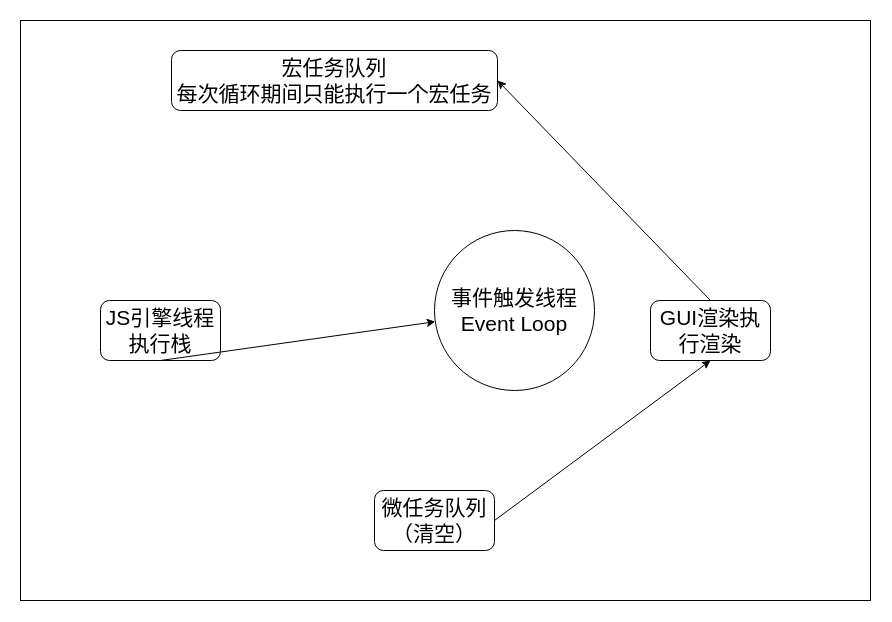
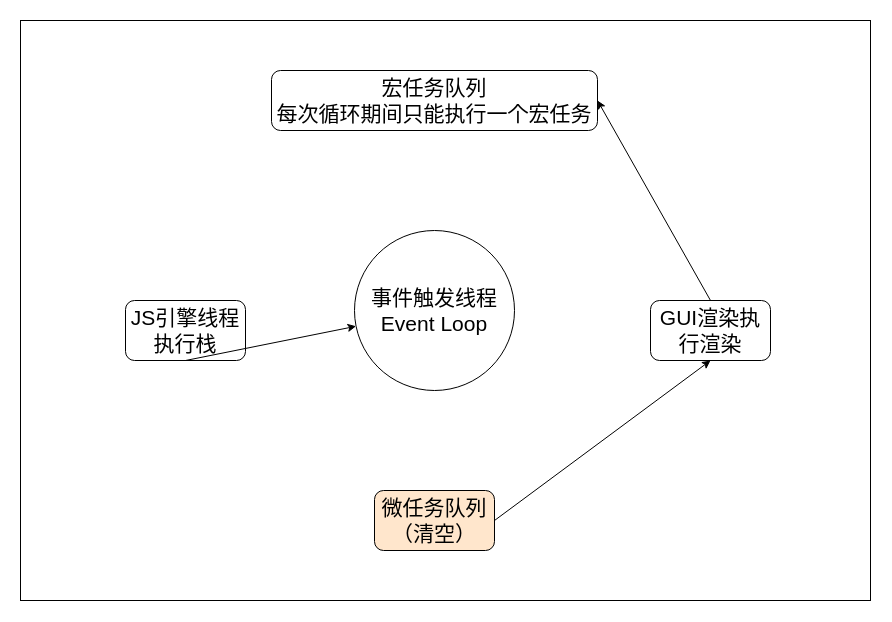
- <mxCell id="3" value="宏任务队列&lt;br&gt;每次循环期间只能执行一个宏任务" style="rounded=1;whiteSpace=wrap;html=1;fontSize=21;" vertex="1" parent="1"><mxGeometry x="171" y="50" width="326" height="60" as="geometry" /></mxCell>
+ <mxCell id="3" value="宏任务队列&lt;br&gt;每次循环期间只能执行一个宏任务" style="rounded=1;whiteSpace=wrap;html=1;fontSize=21;" vertex="1" parent="1"><mxGeometry x="271" y="70" width="326" height="60" as="geometry" /></mxCell>
- <mxCell id="7" value="事件触发线程&lt;br&gt;Event Loop" style="ellipse;whiteSpace=wrap;html=1;aspect=fixed;fontSize=21;" vertex="1" parent="1"><mxGeometry x="434" y="230" width="160" height="160" as="geometry" /></mxCell>
+ <mxCell id="7" value="事件触发线程&lt;br&gt;Event Loop" style="ellipse;whiteSpace=wrap;html=1;aspect=fixed;fontSize=21;" vertex="1" parent="1"><mxGeometry x="354" y="230" width="160" height="160" as="geometry" /></mxCell>
- <mxCell id="4" value="JS引擎线程执行栈" style="rounded=1;whiteSpace=wrap;html=1;fontSize=21;" vertex="1" parent="1"><mxGeometry x="100" y="300" width="120" height="60" as="geometry" /></mxCell>
+ <mxCell id="4" value="JS引擎线程执行栈" style="rounded=1;whiteSpace=wrap;html=1;fontSize=21;" vertex="1" parent="1"><mxGeometry x="125" y="300" width="120" height="60" as="geometry" /></mxCell>
- <mxCell id="5" value="微任务队列（清空）" style="rounded=1;whiteSpace=wrap;html=1;fontSize=21;" vertex="1" parent="1"><mxGeometry x="374" y="490" width="120" height="60" as="geometry" /></mxCell>
+ <mxCell id="5" value="微任务队列（清空）" style="rounded=1;whiteSpace=wrap;html=1;fontSize=21;fillColor=#ffe6cc;" vertex="1" parent="1"><mxGeometry x="374" y="490" width="120" height="60" as="geometry" /></mxCell>
